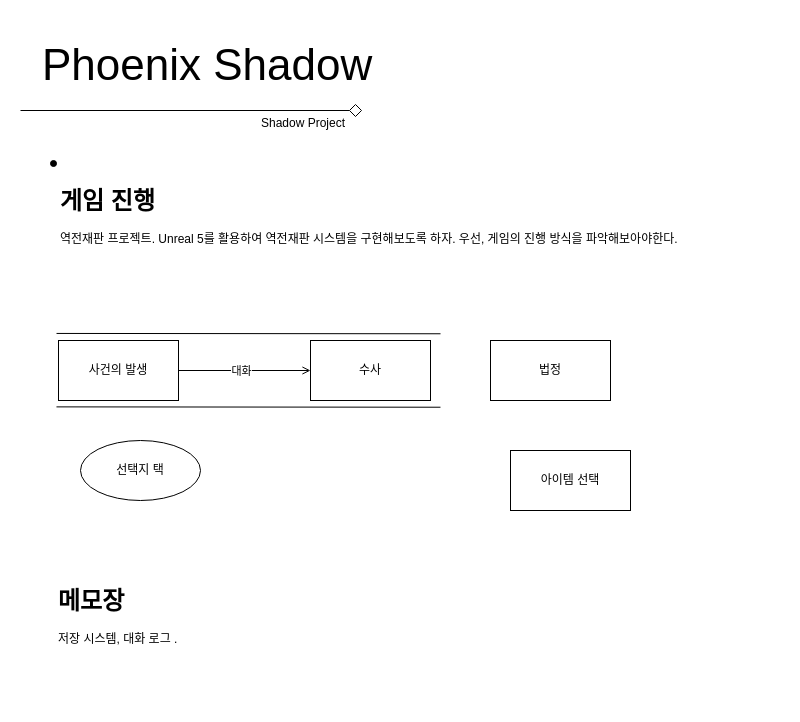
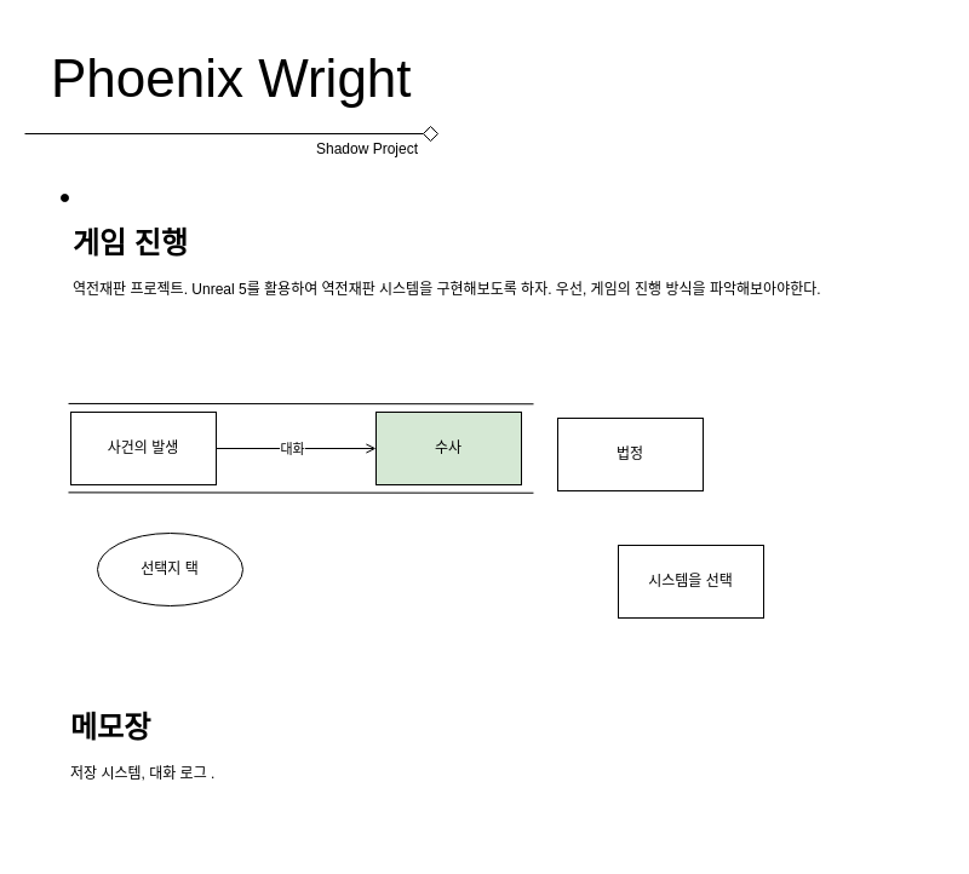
- <mxCell id="2" value="&lt;font style=&quot;font-size: 44px;&quot;&gt;Phoenix Shadow&amp;nbsp;&lt;/font&gt;" style="text;align=left;verticalAlign=middle;rounded=0;fontColor=default;whiteSpace=wrap;html=1;fontSize=36;" vertex="1" parent="1"><mxGeometry x="40" y="20" width="500" height="90" as="geometry" /></mxCell>
+ <mxCell id="2" value="&lt;font style=&quot;font-size: 44px;&quot;&gt;Phoenix Wright&amp;nbsp;&lt;/font&gt;" style="text;align=left;verticalAlign=middle;rounded=0;fontColor=default;whiteSpace=wrap;html=1;fontSize=36;" vertex="1" parent="1"><mxGeometry x="40" y="20" width="500" height="90" as="geometry" /></mxCell>
- <mxCell id="9" value="수사" style="rounded=0;whiteSpace=wrap;html=1;" vertex="1" parent="1"><mxGeometry x="310" y="340" width="120" height="60" as="geometry" /></mxCell>
+ <mxCell id="9" value="수사" style="rounded=0;whiteSpace=wrap;html=1;fillColor=#d5e8d4;" vertex="1" parent="1"><mxGeometry x="310" y="340" width="120" height="60" as="geometry" /></mxCell>
- <mxCell id="15" value="법정" style="rounded=0;whiteSpace=wrap;html=1;" vertex="1" parent="1"><mxGeometry x="490" y="340" width="120" height="60" as="geometry" /></mxCell>
+ <mxCell id="15" value="법정" style="rounded=0;whiteSpace=wrap;html=1;" vertex="1" parent="1"><mxGeometry x="460" y="345" width="120" height="60" as="geometry" /></mxCell>
- <mxCell id="10" value="아이템 선택" style="rounded=0;whiteSpace=wrap;html=1;" vertex="1" parent="1"><mxGeometry x="510" y="450" width="120" height="60" as="geometry" /></mxCell>
+ <mxCell id="10" value="시스템을 선택" style="rounded=0;whiteSpace=wrap;html=1;" vertex="1" parent="1"><mxGeometry x="510" y="450" width="120" height="60" as="geometry" /></mxCell>
